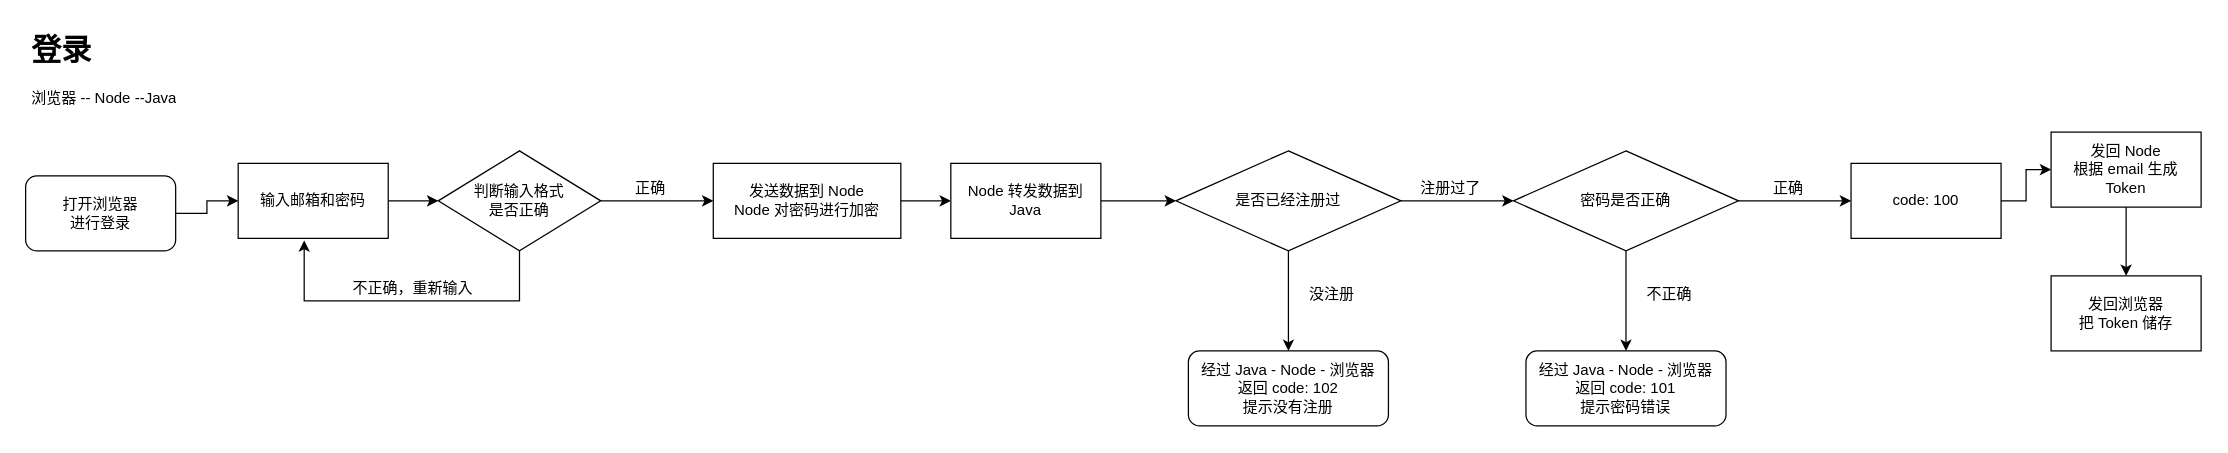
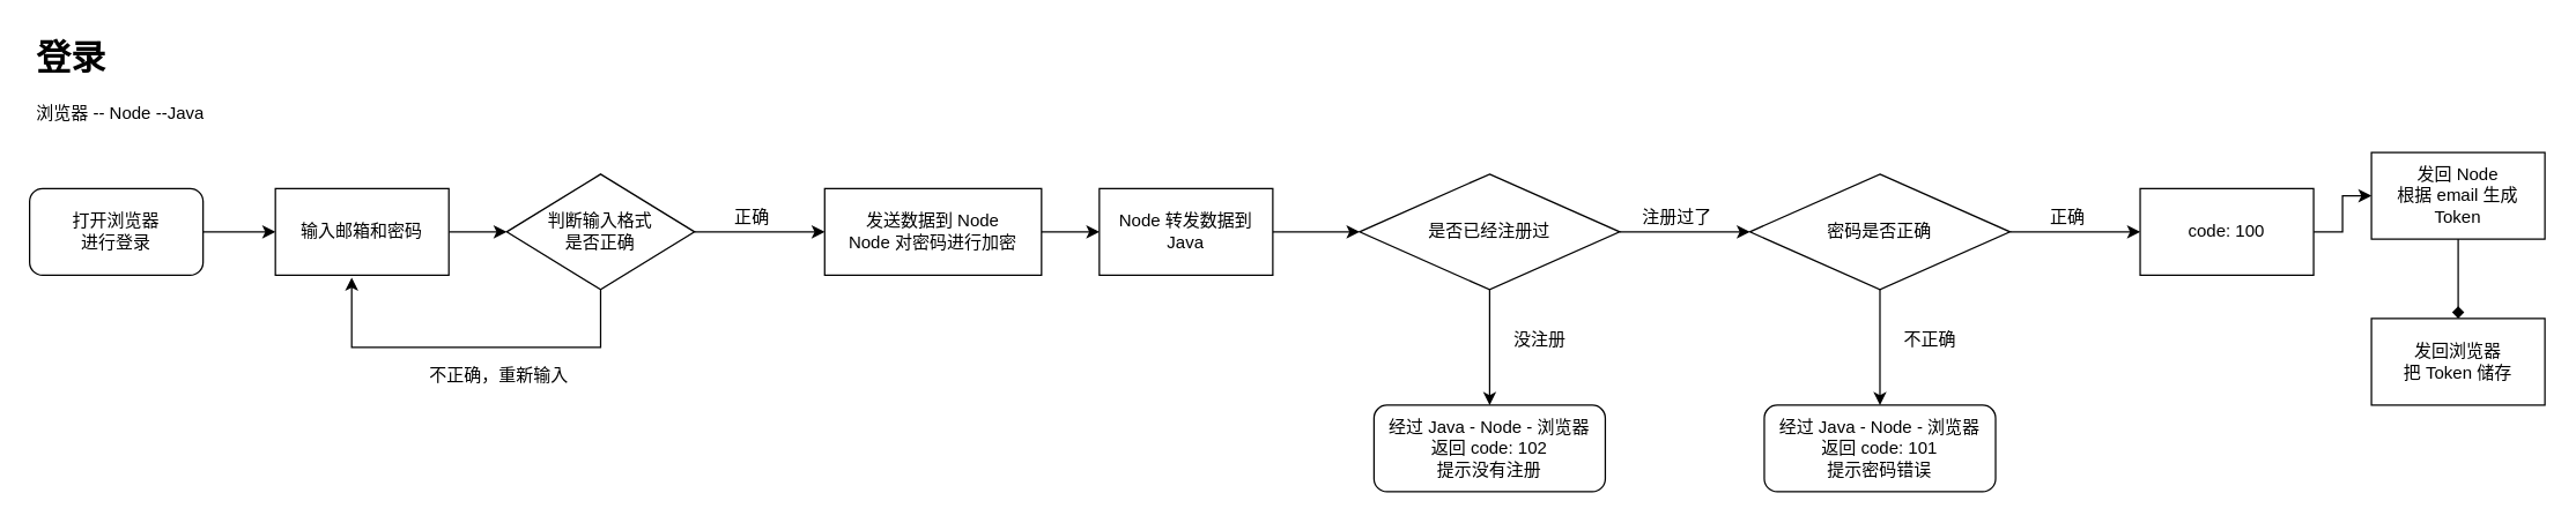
- <mxCell id="6" value="打开浏览器&lt;br&gt;进行登录" style="rounded=1;whiteSpace=wrap;html=1;" parent="1" vertex="1"><mxGeometry x="20" y="140" width="120" height="60" as="geometry" /></mxCell>
+ <mxCell id="6" value="打开浏览器&lt;br&gt;进行登录" style="rounded=1;whiteSpace=wrap;html=1;" parent="1" vertex="1"><mxGeometry x="20" y="130" width="120" height="60" as="geometry" /></mxCell>
- <mxCell id="24" style="edgeStyle=orthogonalEdgeStyle;rounded=0;orthogonalLoop=1;jettySize=auto;html=1;entryX=0.5;entryY=0;entryDx=0;entryDy=0;" parent="1" source="25" target="26" edge="1"><mxGeometry relative="1" as="geometry" /></mxCell>
+ <mxCell id="24" style="edgeStyle=orthogonalEdgeStyle;rounded=0;orthogonalLoop=1;jettySize=auto;html=1;entryX=0.5;entryY=0;entryDx=0;entryDy=0;endArrow=diamond;" parent="1" source="25" target="26" edge="1"><mxGeometry relative="1" as="geometry" /></mxCell>
- <mxCell id="10" value="不正确，重新输入" style="text;html=1;strokeColor=none;fillColor=none;align=center;verticalAlign=middle;whiteSpace=wrap;rounded=0;" parent="1" vertex="1"><mxGeometry x="260" y="220" width="140" height="20" as="geometry" /></mxCell>
+ <mxCell id="10" value="不正确，重新输入" style="text;html=1;strokeColor=none;fillColor=none;align=center;verticalAlign=middle;whiteSpace=wrap;rounded=0;" parent="1" vertex="1"><mxGeometry x="275" y="250" width="140" height="20" as="geometry" /></mxCell>
